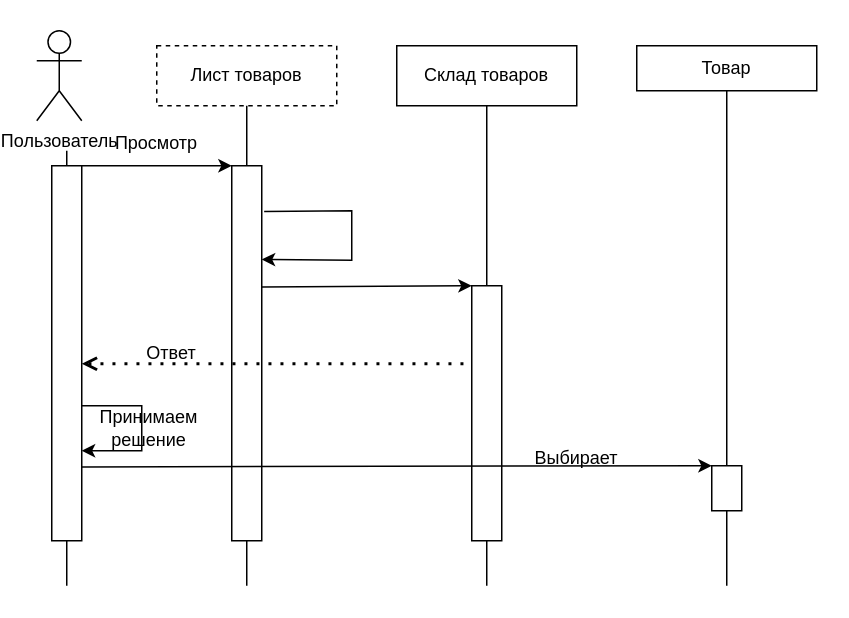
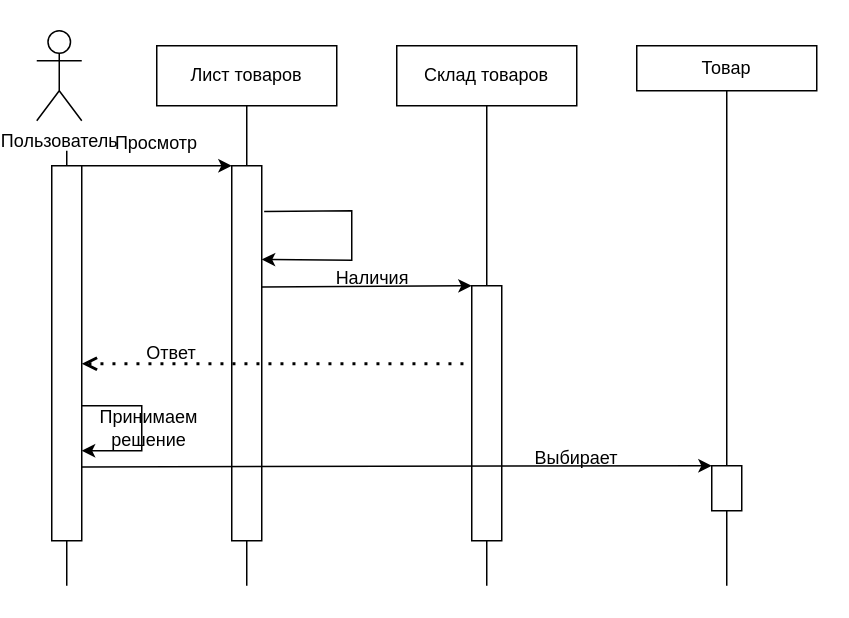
- <mxCell id="3" value="Лист товаров" style="rounded=0;whiteSpace=wrap;html=1;dashed=1;" parent="1" vertex="1"><mxGeometry x="100" y="30" width="120" height="40" as="geometry" /></mxCell>
+ <mxCell id="3" value="Лист товаров" style="rounded=0;whiteSpace=wrap;html=1;" parent="1" vertex="1"><mxGeometry x="100" y="30" width="120" height="40" as="geometry" /></mxCell>
+ <mxCell id="15" value="Наличия" style="text;html=1;strokeColor=none;fillColor=none;align=center;verticalAlign=middle;whiteSpace=wrap;rounded=0;" parent="1" vertex="1"><mxGeometry x="214" y="170" width="60" height="30" as="geometry" /></mxCell>
